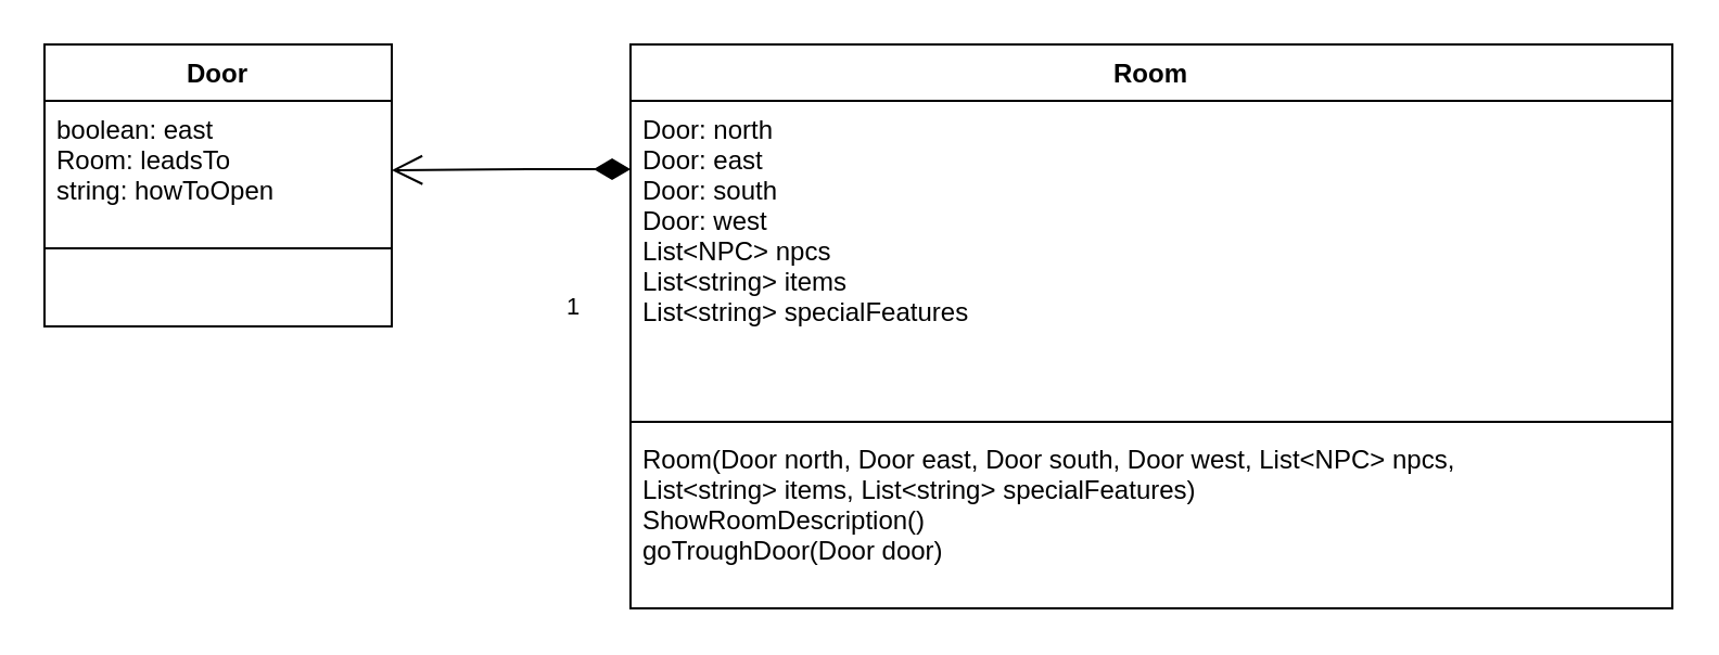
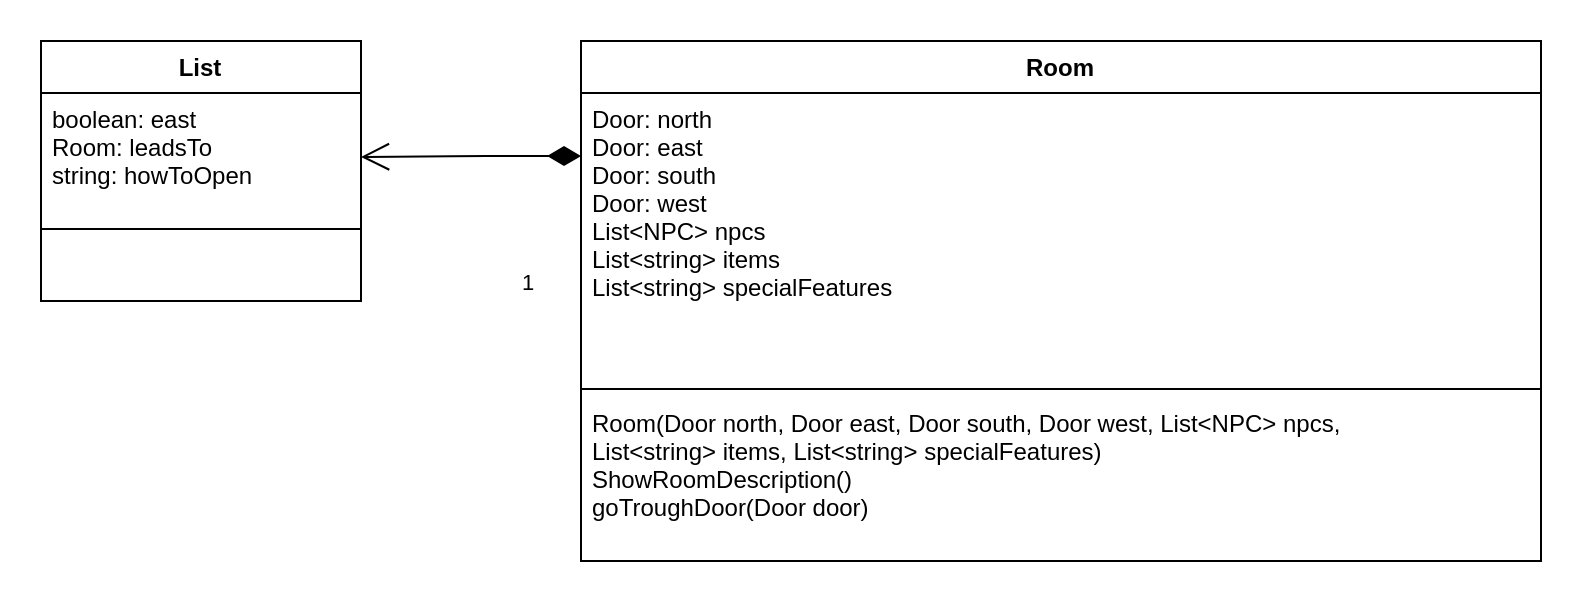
- <mxCell id="2" value="Door" style="swimlane;fontStyle=1;align=center;verticalAlign=top;childLayout=stackLayout;horizontal=1;startSize=26;horizontalStack=0;resizeParent=1;resizeParentMax=0;resizeLast=0;collapsible=1;marginBottom=0;" vertex="1" parent="1"><mxGeometry x="20" y="20" width="160" height="130" as="geometry" /></mxCell>
+ <mxCell id="2" value="List" style="swimlane;fontStyle=1;align=center;verticalAlign=top;childLayout=stackLayout;horizontal=1;startSize=26;horizontalStack=0;resizeParent=1;resizeParentMax=0;resizeLast=0;collapsible=1;marginBottom=0;" vertex="1" parent="1"><mxGeometry x="20" y="20" width="160" height="130" as="geometry" /></mxCell>
